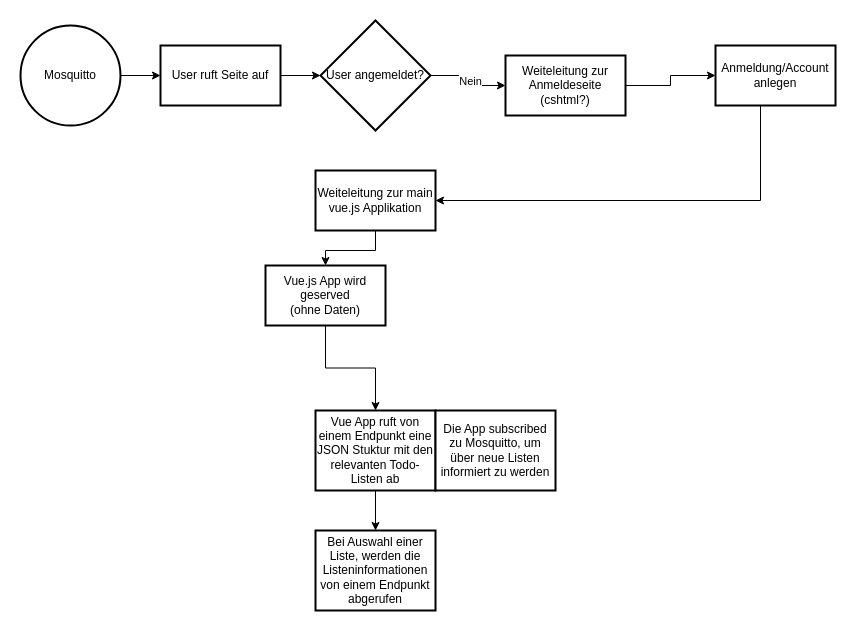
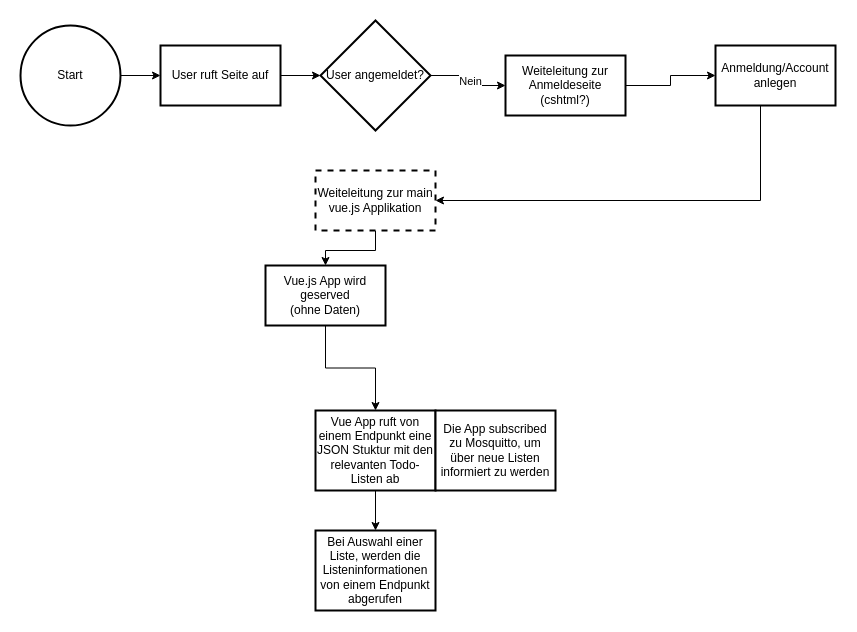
- <mxCell id="3" value="Mosquitto" style="strokeWidth=2;html=1;shape=mxgraph.flowchart.start_2;whiteSpace=wrap;" vertex="1" parent="1"><mxGeometry x="20" y="25" width="100" height="100" as="geometry" /></mxCell>
+ <mxCell id="3" value="Start" style="strokeWidth=2;html=1;shape=mxgraph.flowchart.start_2;whiteSpace=wrap;" vertex="1" parent="1"><mxGeometry x="20" y="25" width="100" height="100" as="geometry" /></mxCell>
- <mxCell id="12" value="Weiteleitung zur main vue.js Applikation" style="whiteSpace=wrap;html=1;strokeWidth=2;" vertex="1" parent="1"><mxGeometry x="315" y="170" width="120" height="60" as="geometry" /></mxCell>
+ <mxCell id="12" value="Weiteleitung zur main vue.js Applikation" style="whiteSpace=wrap;html=1;strokeWidth=2;dashed=1;" vertex="1" parent="1"><mxGeometry x="315" y="170" width="120" height="60" as="geometry" /></mxCell>
